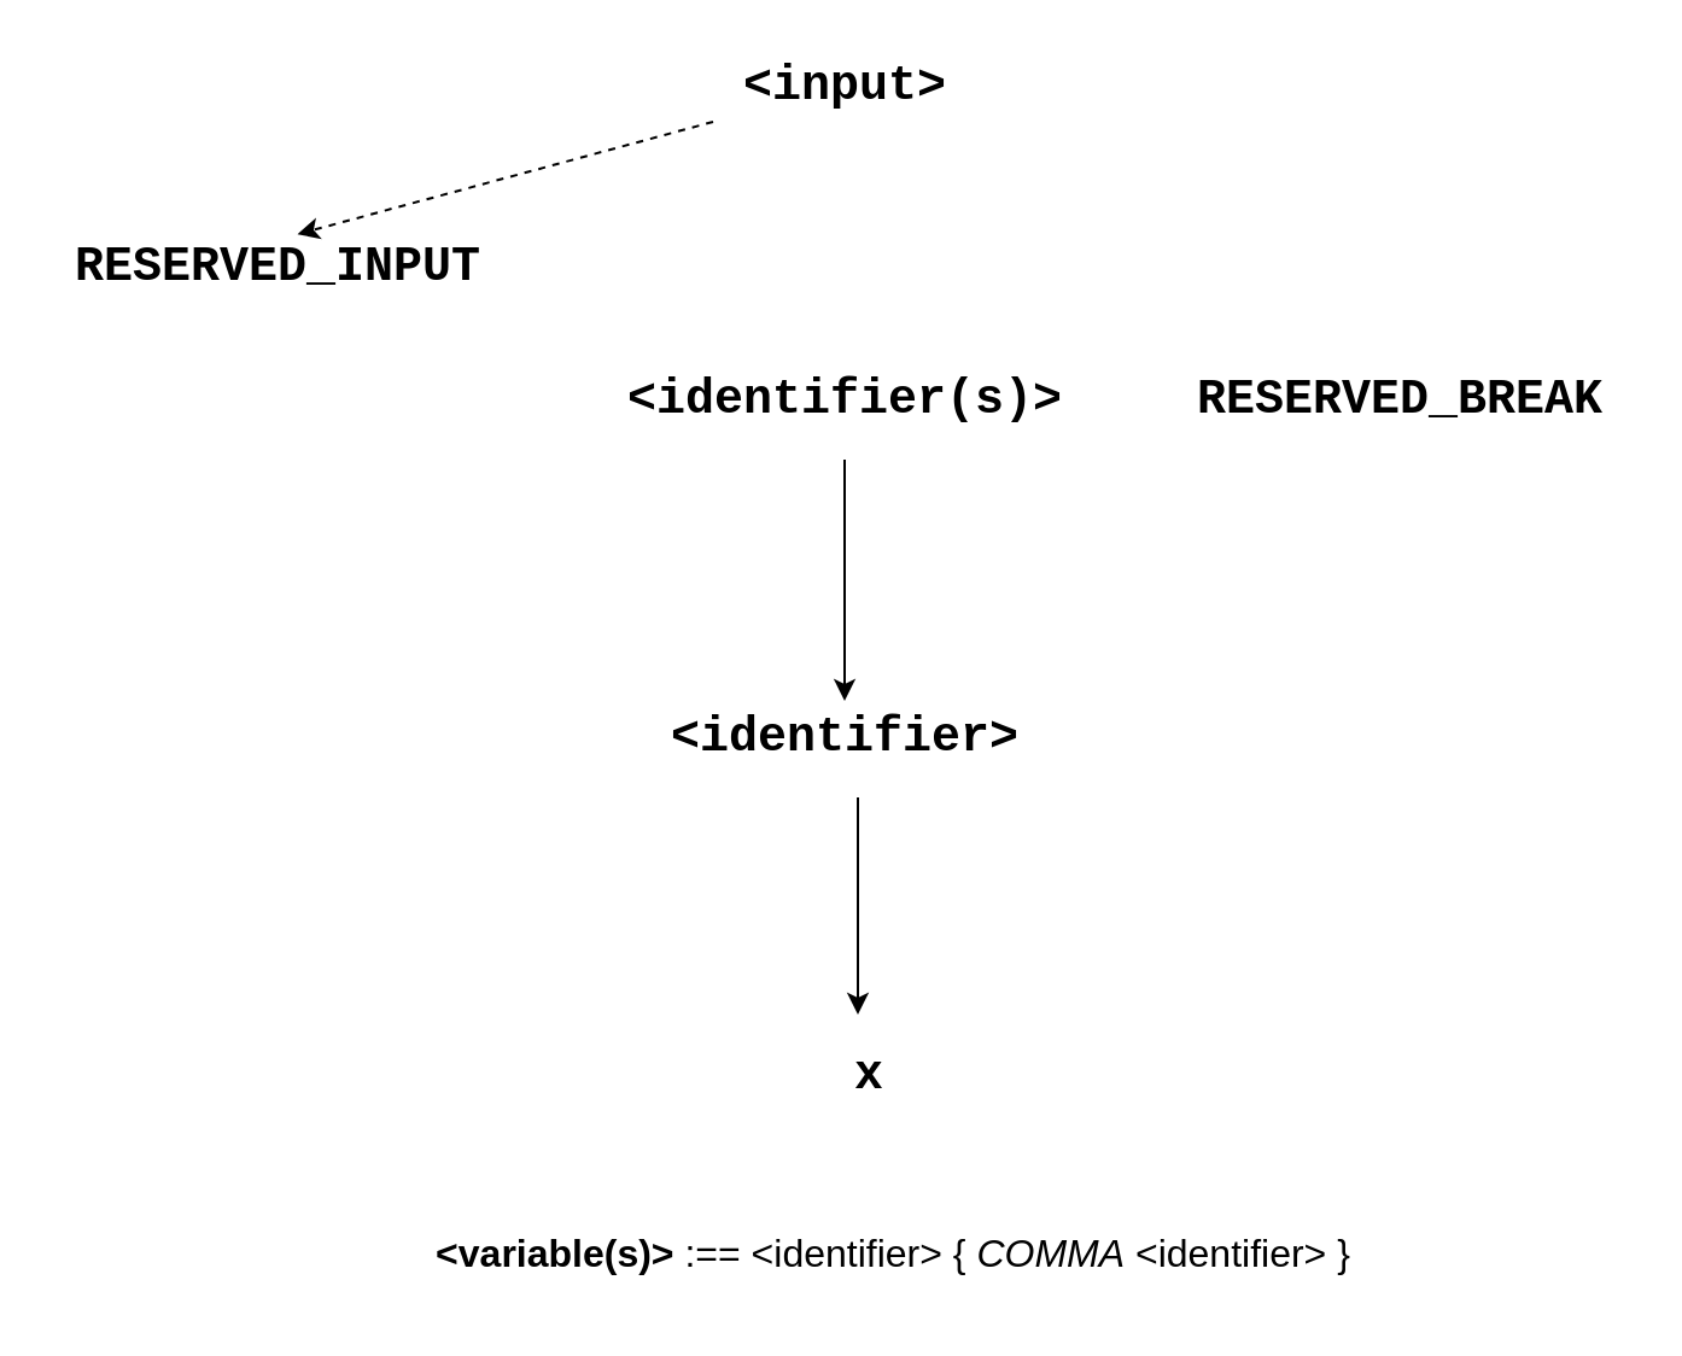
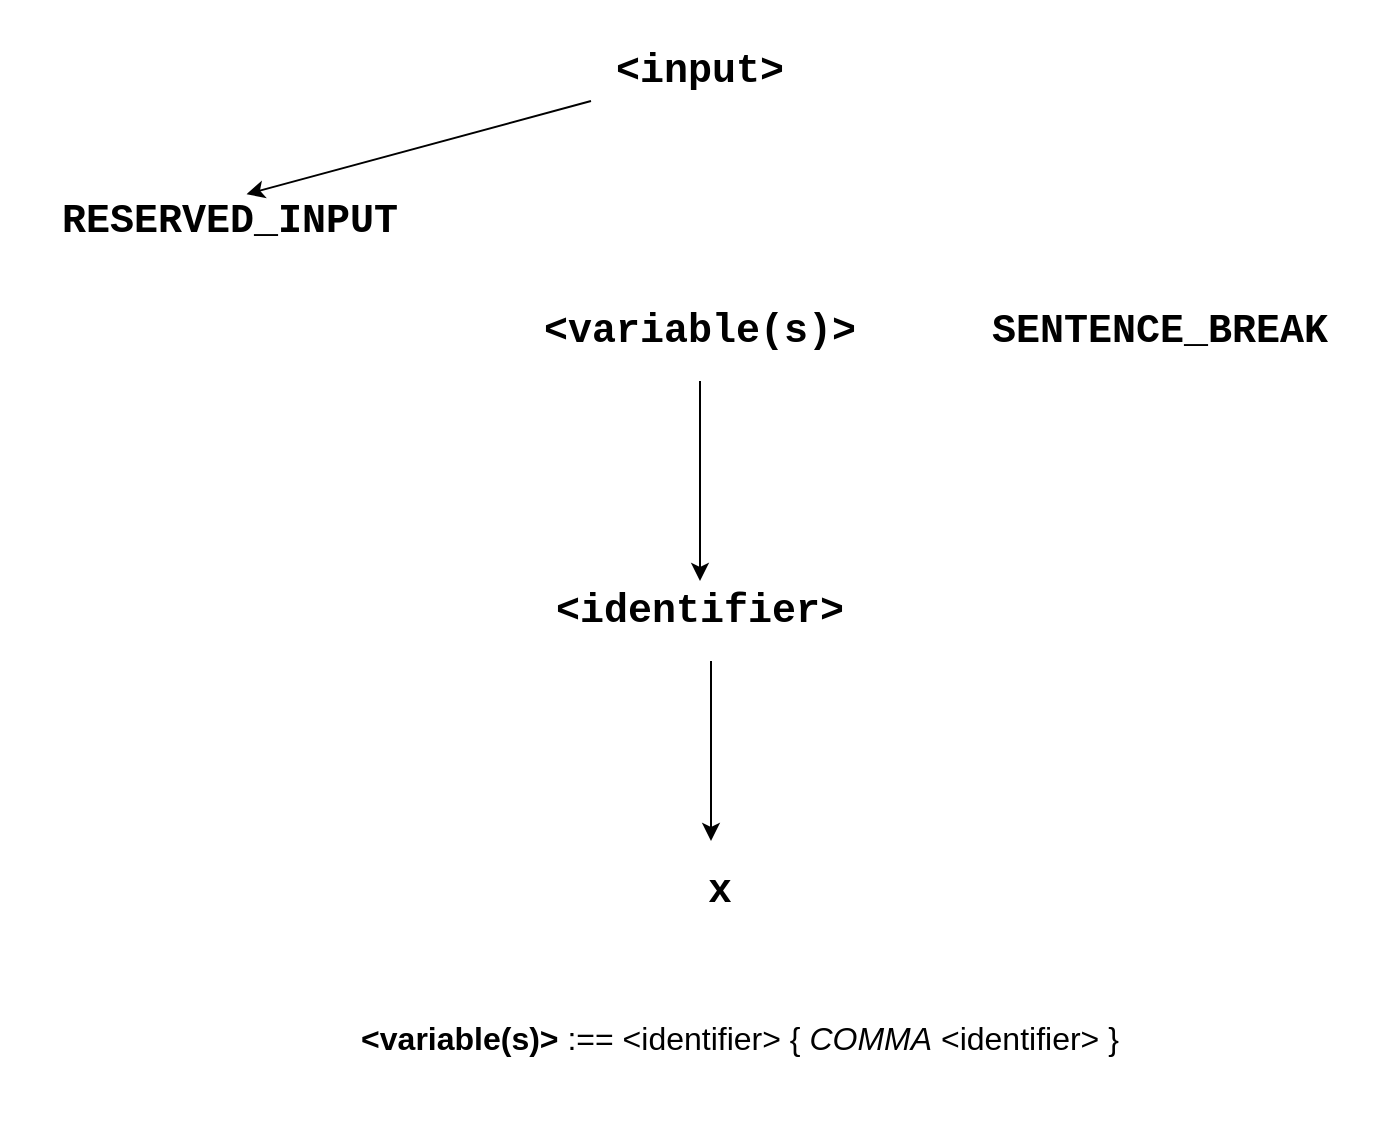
- <mxCell id="6" value="" style="endArrow=classic;html=1;rounded=0;exitX=0;exitY=1;exitDx=0;exitDy=0;entryX=0.541;entryY=0.053;entryDx=0;entryDy=0;entryPerimeter=0;dashed=1;" edge="1" parent="1" source="2" target="3"><mxGeometry width="50" height="50" relative="1" as="geometry"><mxPoint x="425" y="240" as="sourcePoint" /><mxPoint x="475" y="190" as="targetPoint" /></mxGeometry></mxCell>
+ <mxCell id="6" value="" style="endArrow=classic;html=1;rounded=0;exitX=0;exitY=1;exitDx=0;exitDy=0;entryX=0.541;entryY=0.053;entryDx=0;entryDy=0;entryPerimeter=0;" edge="1" parent="1" source="2" target="3"><mxGeometry width="50" height="50" relative="1" as="geometry"><mxPoint x="425" y="240" as="sourcePoint" /><mxPoint x="475" y="190" as="targetPoint" /></mxGeometry></mxCell>
- <mxCell id="4" value="&lt;font style=&quot;font-size: 20px;&quot; face=&quot;Courier New&quot;&gt;&lt;b&gt;&amp;lt;identifier(s)&amp;gt;&lt;/b&gt;&lt;/font&gt;" style="text;html=1;strokeColor=none;fillColor=none;align=center;verticalAlign=middle;whiteSpace=wrap;rounded=0;" vertex="1" parent="1"><mxGeometry x="255" y="150" width="190" height="30" as="geometry" /></mxCell>
+ <mxCell id="4" value="&lt;font style=&quot;font-size: 20px;&quot; face=&quot;Courier New&quot;&gt;&lt;b&gt;&amp;lt;variable(s)&amp;gt;&lt;/b&gt;&lt;/font&gt;" style="text;html=1;strokeColor=none;fillColor=none;align=center;verticalAlign=middle;whiteSpace=wrap;rounded=0;" vertex="1" parent="1"><mxGeometry x="255" y="150" width="190" height="30" as="geometry" /></mxCell>
- <mxCell id="5" value="&lt;font style=&quot;font-size: 20px;&quot; face=&quot;Courier New&quot;&gt;&lt;b&gt;RESERVED_BREAK&lt;/b&gt;&lt;/font&gt;" style="text;html=1;strokeColor=none;fillColor=none;align=center;verticalAlign=middle;whiteSpace=wrap;rounded=0;" vertex="1" parent="1"><mxGeometry x="485" y="150" width="190" height="30" as="geometry" /></mxCell>
+ <mxCell id="5" value="&lt;font style=&quot;font-size: 20px;&quot; face=&quot;Courier New&quot;&gt;&lt;b&gt;SENTENCE_BREAK&lt;/b&gt;&lt;/font&gt;" style="text;html=1;strokeColor=none;fillColor=none;align=center;verticalAlign=middle;whiteSpace=wrap;rounded=0;" vertex="1" parent="1"><mxGeometry x="485" y="150" width="190" height="30" as="geometry" /></mxCell>
